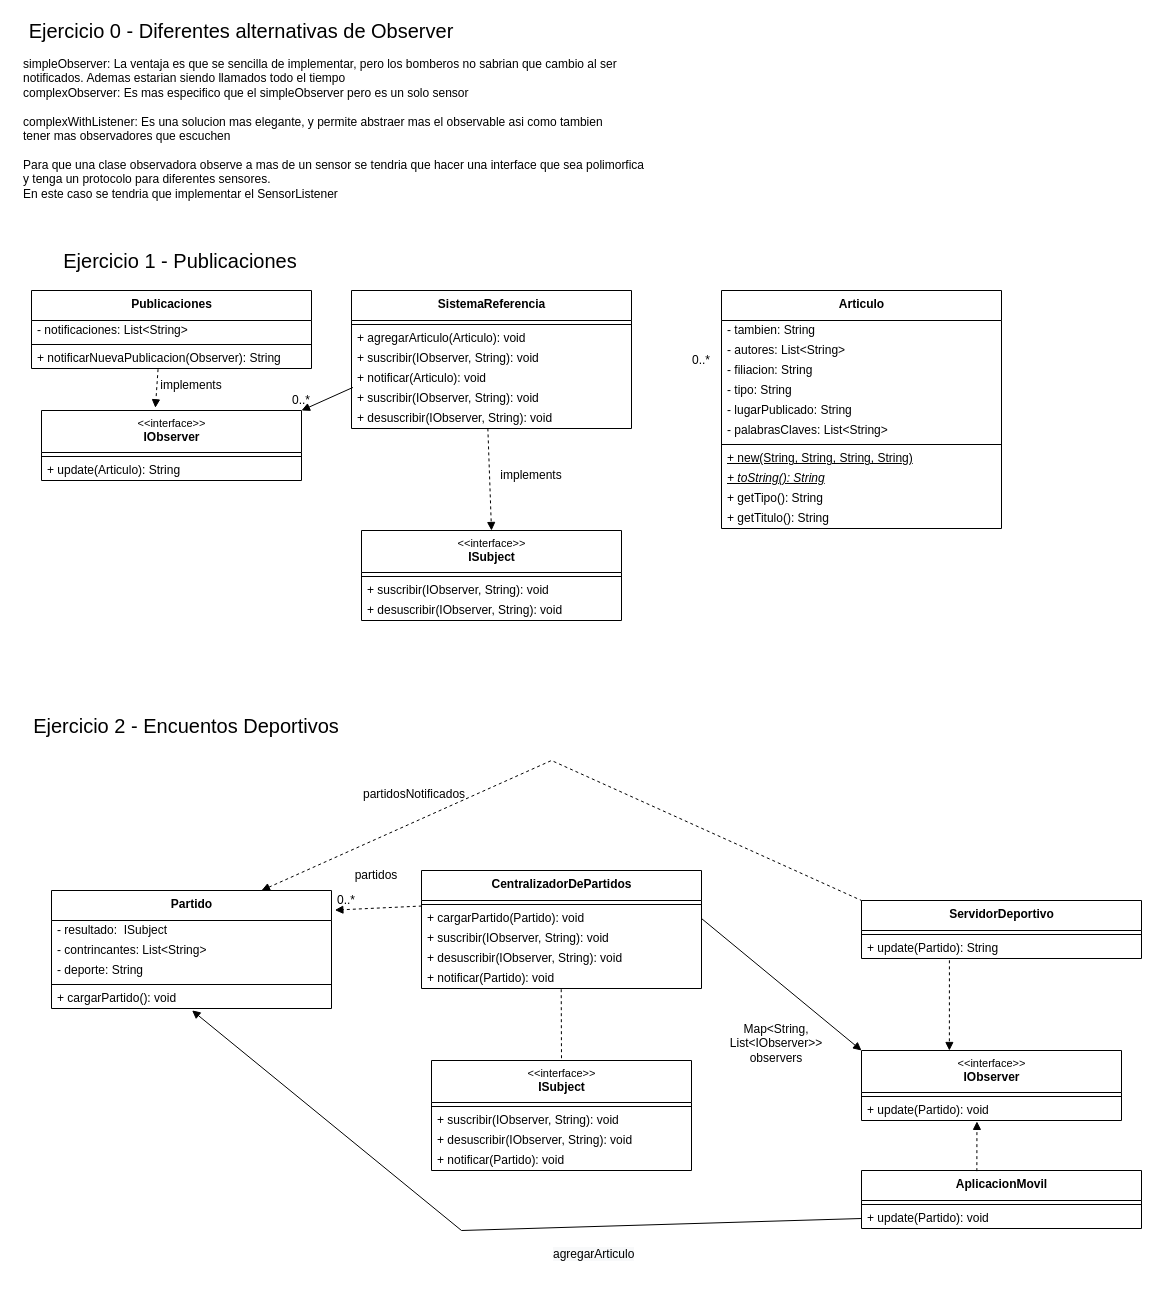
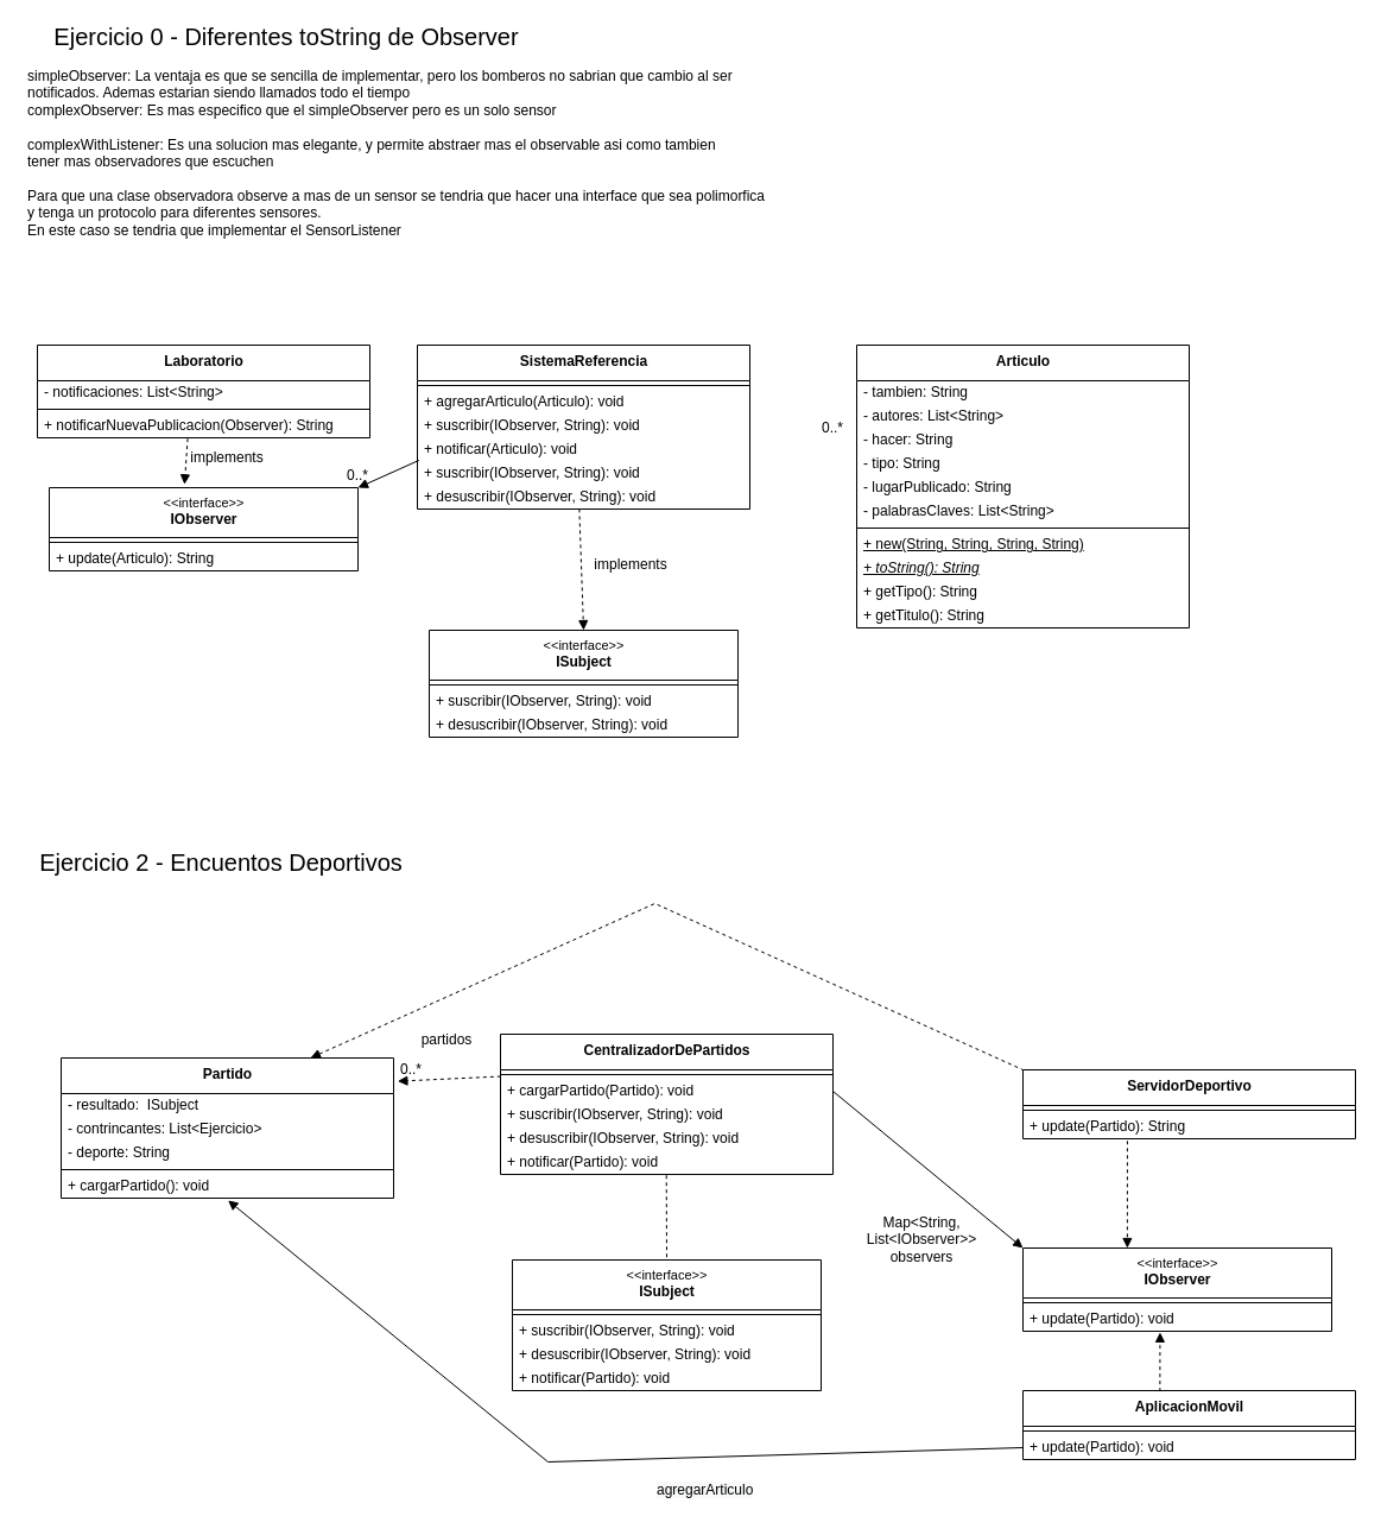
- <mxCell id="14" value="Ejercicio 0 - Diferentes alternativas de Observer" style="text;html=1;strokeColor=none;fillColor=none;align=center;verticalAlign=middle;whiteSpace=wrap;rounded=0;fontSize=20;" parent="1" vertex="1"><mxGeometry x="21" y="20" width="440" height="20" as="geometry" /></mxCell>
+ <mxCell id="14" value="Ejercicio 0 - Diferentes toString de Observer" style="text;html=1;strokeColor=none;fillColor=none;align=center;verticalAlign=middle;whiteSpace=wrap;rounded=0;fontSize=20;" parent="1" vertex="1"><mxGeometry x="21" y="20" width="440" height="20" as="geometry" /></mxCell>
- <mxCell id="12" value="Ejercicio 1 - Publicaciones" style="text;html=1;strokeColor=none;fillColor=none;align=center;verticalAlign=middle;whiteSpace=wrap;rounded=0;fontSize=20;" parent="1" vertex="1"><mxGeometry x="20" y="250" width="320" height="20" as="geometry" /></mxCell>
- <mxCell id="28" value="&lt;span style=&quot;font-size: 12px;&quot;&gt;&lt;b&gt;Publicaciones&lt;/b&gt;&lt;/span&gt;" style="swimlane;fontStyle=0;align=center;verticalAlign=top;childLayout=stackLayout;horizontal=1;startSize=30;horizontalStack=0;resizeParent=1;resizeParentMax=0;resizeLast=0;collapsible=0;marginBottom=0;html=1;labelBackgroundColor=none;labelBorderColor=none;fontSize=11;" parent="1" vertex="1"><mxGeometry x="31" y="290" width="280" height="78" as="geometry" /></mxCell>
+ <mxCell id="28" value="&lt;span style=&quot;font-size: 12px;&quot;&gt;&lt;b&gt;Laboratorio&lt;/b&gt;&lt;/span&gt;" style="swimlane;fontStyle=0;align=center;verticalAlign=top;childLayout=stackLayout;horizontal=1;startSize=30;horizontalStack=0;resizeParent=1;resizeParentMax=0;resizeLast=0;collapsible=0;marginBottom=0;html=1;labelBackgroundColor=none;labelBorderColor=none;fontSize=11;" parent="1" vertex="1"><mxGeometry x="31" y="290" width="280" height="78" as="geometry" /></mxCell>
- <mxCell id="19" value="&lt;span style=&quot;font-size: 12px;&quot;&gt;- filiacion: String&lt;/span&gt;" style="text;html=1;strokeColor=none;fillColor=none;align=left;verticalAlign=middle;spacingLeft=4;spacingRight=4;overflow=hidden;rotatable=0;points=[[0,0.5],[1,0.5]];portConstraint=eastwest;labelBackgroundColor=none;labelBorderColor=none;fontSize=11;" parent="16" vertex="1"><mxGeometry y="70" width="280" height="20" as="geometry" /></mxCell>
+ <mxCell id="19" value="&lt;span style=&quot;font-size: 12px;&quot;&gt;- hacer: String&lt;/span&gt;" style="text;html=1;strokeColor=none;fillColor=none;align=left;verticalAlign=middle;spacingLeft=4;spacingRight=4;overflow=hidden;rotatable=0;points=[[0,0.5],[1,0.5]];portConstraint=eastwest;labelBackgroundColor=none;labelBorderColor=none;fontSize=11;" parent="16" vertex="1"><mxGeometry y="70" width="280" height="20" as="geometry" /></mxCell>
- <mxCell id="79" value="&lt;span style=&quot;&quot;&gt;partidosNotificados&lt;/span&gt;" style="text;whiteSpace=wrap;html=1;" vertex="1" parent="1"><mxGeometry x="361" y="780" width="70" height="30" as="geometry" /></mxCell>
- <mxCell id="53" value="&lt;span style=&quot;font-size: 12px;&quot;&gt;- contrincantes: List&amp;lt;String&amp;gt;&lt;/span&gt;" style="text;html=1;strokeColor=none;fillColor=none;align=left;verticalAlign=middle;spacingLeft=4;spacingRight=4;overflow=hidden;rotatable=0;points=[[0,0.5],[1,0.5]];portConstraint=eastwest;labelBackgroundColor=none;labelBorderColor=none;fontSize=11;" vertex="1" parent="51"><mxGeometry y="50" width="280" height="20" as="geometry" /></mxCell>
+ <mxCell id="53" value="&lt;span style=&quot;font-size: 12px;&quot;&gt;- contrincantes: List&amp;lt;Ejercicio&amp;gt;&lt;/span&gt;" style="text;html=1;strokeColor=none;fillColor=none;align=left;verticalAlign=middle;spacingLeft=4;spacingRight=4;overflow=hidden;rotatable=0;points=[[0,0.5],[1,0.5]];portConstraint=eastwest;labelBackgroundColor=none;labelBorderColor=none;fontSize=11;" vertex="1" parent="51"><mxGeometry y="50" width="280" height="20" as="geometry" /></mxCell>
